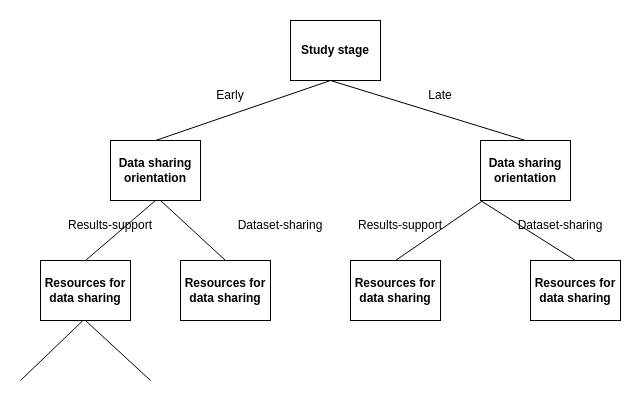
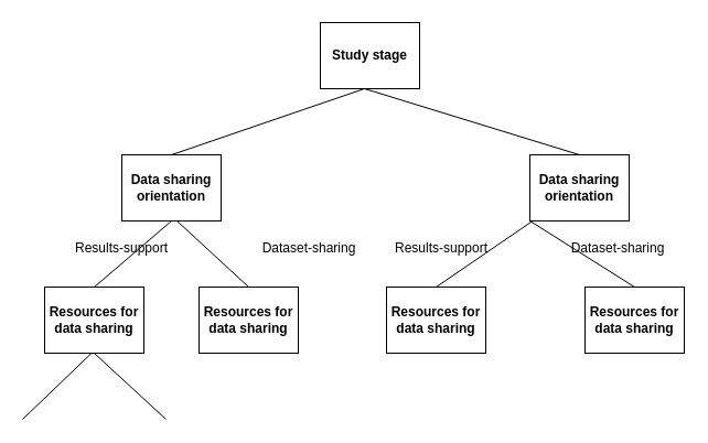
- <mxCell id="15" value="Early" style="text;strokeColor=none;align=center;fillColor=none;html=1;verticalAlign=middle;whiteSpace=wrap;rounded=0;" parent="1" vertex="1"><mxGeometry x="200" y="80" width="60" height="30" as="geometry" /></mxCell>
- <mxCell id="16" value="Late" style="text;strokeColor=none;align=center;fillColor=none;html=1;verticalAlign=middle;whiteSpace=wrap;rounded=0;" parent="1" vertex="1"><mxGeometry x="410" y="80" width="60" height="30" as="geometry" /></mxCell>
